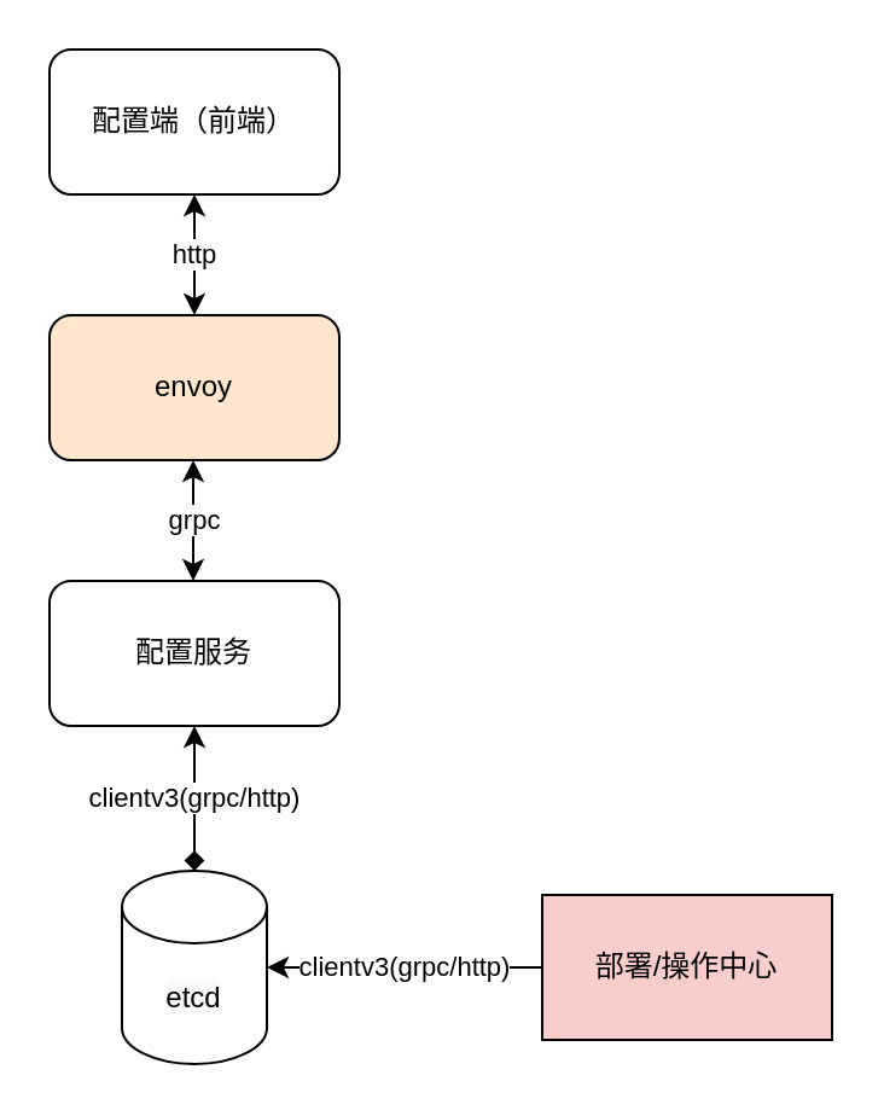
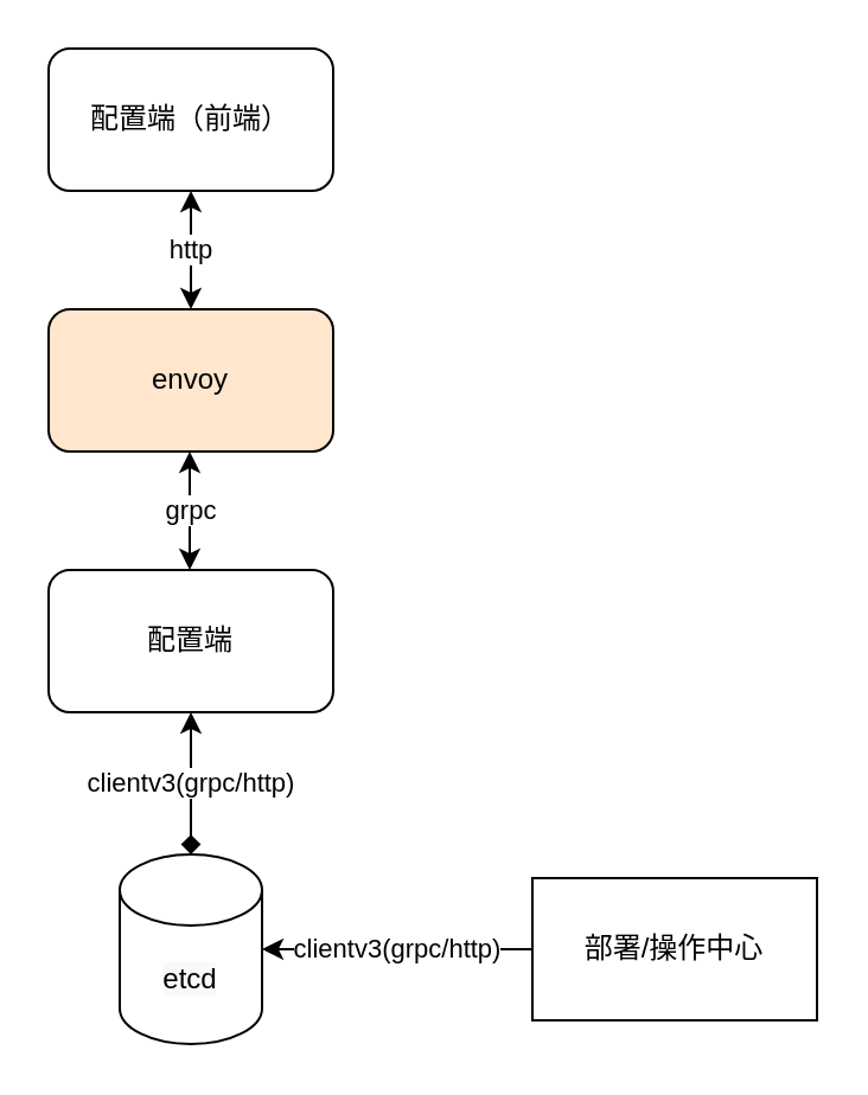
- <mxCell id="2" value="配置服务" style="rounded=1;whiteSpace=wrap;html=1;" parent="1" vertex="1"><mxGeometry x="20" y="240" width="120" height="60" as="geometry" /></mxCell>
+ <mxCell id="2" value="配置端" style="rounded=1;whiteSpace=wrap;html=1;" parent="1" vertex="1"><mxGeometry x="20" y="240" width="120" height="60" as="geometry" /></mxCell>
- <mxCell id="8" value="部署/操作中心" style="rounded=0;whiteSpace=wrap;html=1;fillColor=#f8cecc;" parent="1" vertex="1"><mxGeometry x="224" y="370" width="120" height="60" as="geometry" /></mxCell>
+ <mxCell id="8" value="部署/操作中心" style="rounded=0;whiteSpace=wrap;html=1;" parent="1" vertex="1"><mxGeometry x="224" y="370" width="120" height="60" as="geometry" /></mxCell>
